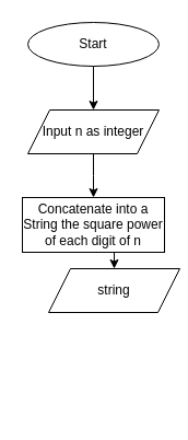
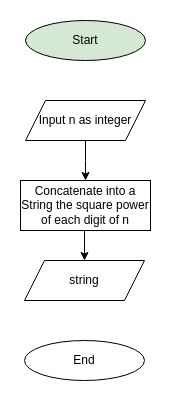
- <mxCell id="2" value="Start" style="ellipse;whiteSpace=wrap;html=1;" vertex="1" parent="1"><mxGeometry x="25" y="20" width="120" height="40" as="geometry" /></mxCell>
+ <mxCell id="2" value="Start" style="ellipse;whiteSpace=wrap;html=1;fillColor=#d5e8d4;" vertex="1" parent="1"><mxGeometry x="25" y="20" width="120" height="40" as="geometry" /></mxCell>
- <mxCell id="4" value="" style="edgeStyle=orthogonalEdgeStyle;rounded=0;orthogonalLoop=1;jettySize=auto;html=1;entryX=0.5;entryY=0;entryDx=0;entryDy=0;exitX=0.5;exitY=1;exitDx=0;exitDy=0;" edge="1" parent="1" source="2" target="3"><mxGeometry relative="1" as="geometry"><mxPoint x="-125" y="150" as="targetPoint" /><mxPoint x="-125" y="90" as="sourcePoint" /></mxGeometry></mxCell>
- <mxCell id="6" value="string" style="shape=parallelogram;perimeter=parallelogramPerimeter;whiteSpace=wrap;html=1;fixedSize=1;" vertex="1" parent="1"><mxGeometry x="44" y="245" width="120" height="40" as="geometry" /></mxCell>
+ <mxCell id="6" value="string" style="shape=parallelogram;perimeter=parallelogramPerimeter;whiteSpace=wrap;html=1;fixedSize=1;" vertex="1" parent="1"><mxGeometry x="24" y="260" width="120" height="40" as="geometry" /></mxCell>
+ <mxCell id="7" value="End" style="ellipse;whiteSpace=wrap;html=1;" vertex="1" parent="1"><mxGeometry x="24" y="340" width="120" height="40" as="geometry" /></mxCell>
